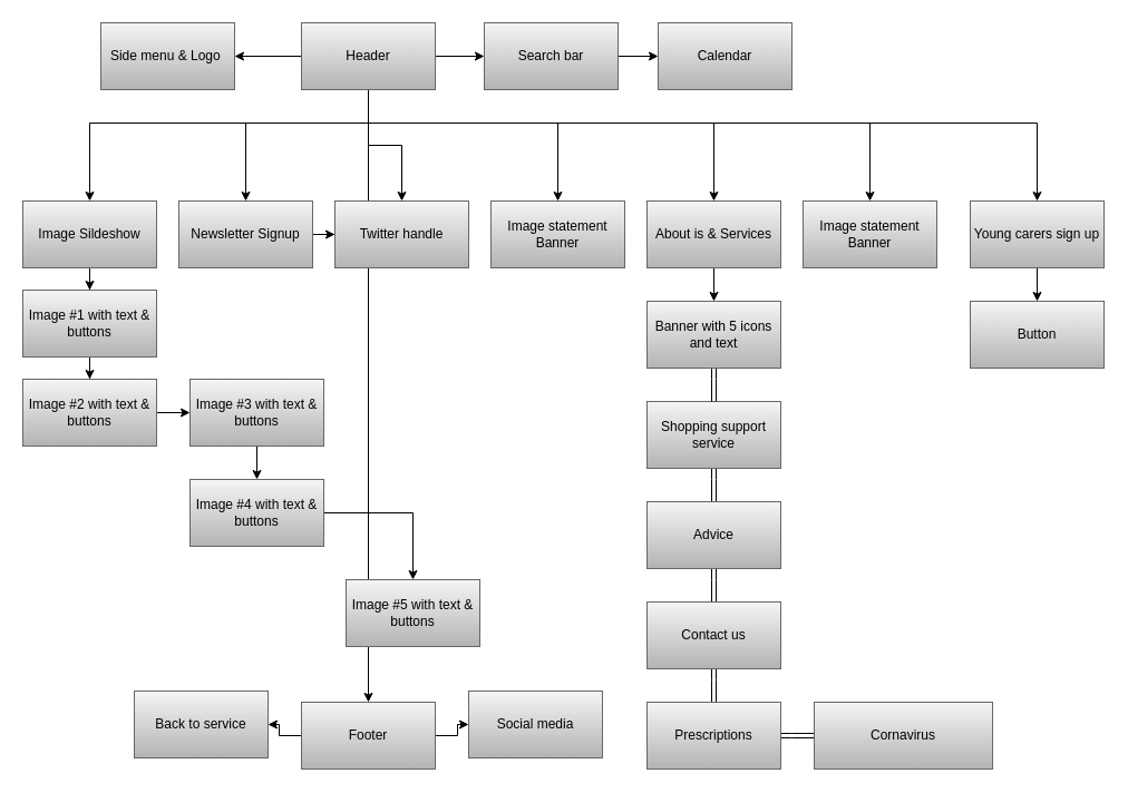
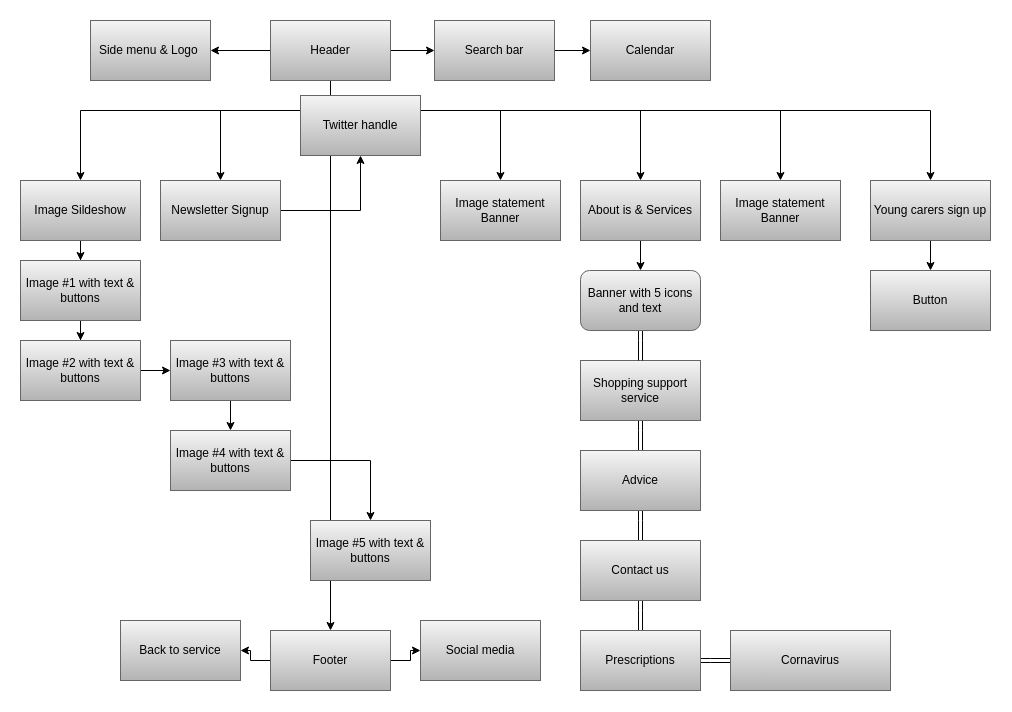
- <mxCell id="30" value="Twitter handle" parent="1" style="rounded=0;whiteSpace=wrap;html=1;gradientColor=#b3b3b3;fillColor=#f5f5f5;strokeColor=#666666;" vertex="1"><mxGeometry as="geometry" x="300" y="180" width="120" height="60" /></mxCell>
+ <mxCell id="30" value="Twitter handle" parent="1" style="rounded=0;whiteSpace=wrap;html=1;gradientColor=#b3b3b3;fillColor=#f5f5f5;strokeColor=#666666;" vertex="1"><mxGeometry x="300" y="95" as="geometry" width="120" height="60" /></mxCell>
- <mxCell id="49" value="Banner with 5 icons and text" parent="1" style="rounded=0;whiteSpace=wrap;html=1;gradientColor=#b3b3b3;fillColor=#f5f5f5;strokeColor=#666666;" vertex="1"><mxGeometry as="geometry" x="580" y="270" width="120" height="60" /></mxCell>
+ <mxCell id="49" value="Banner with 5 icons and text" parent="1" style="whiteSpace=wrap;html=1;gradientColor=#b3b3b3;fillColor=#f5f5f5;strokeColor=#666666;rounded=1;" vertex="1"><mxGeometry as="geometry" x="580" y="270" width="120" height="60" /></mxCell>
